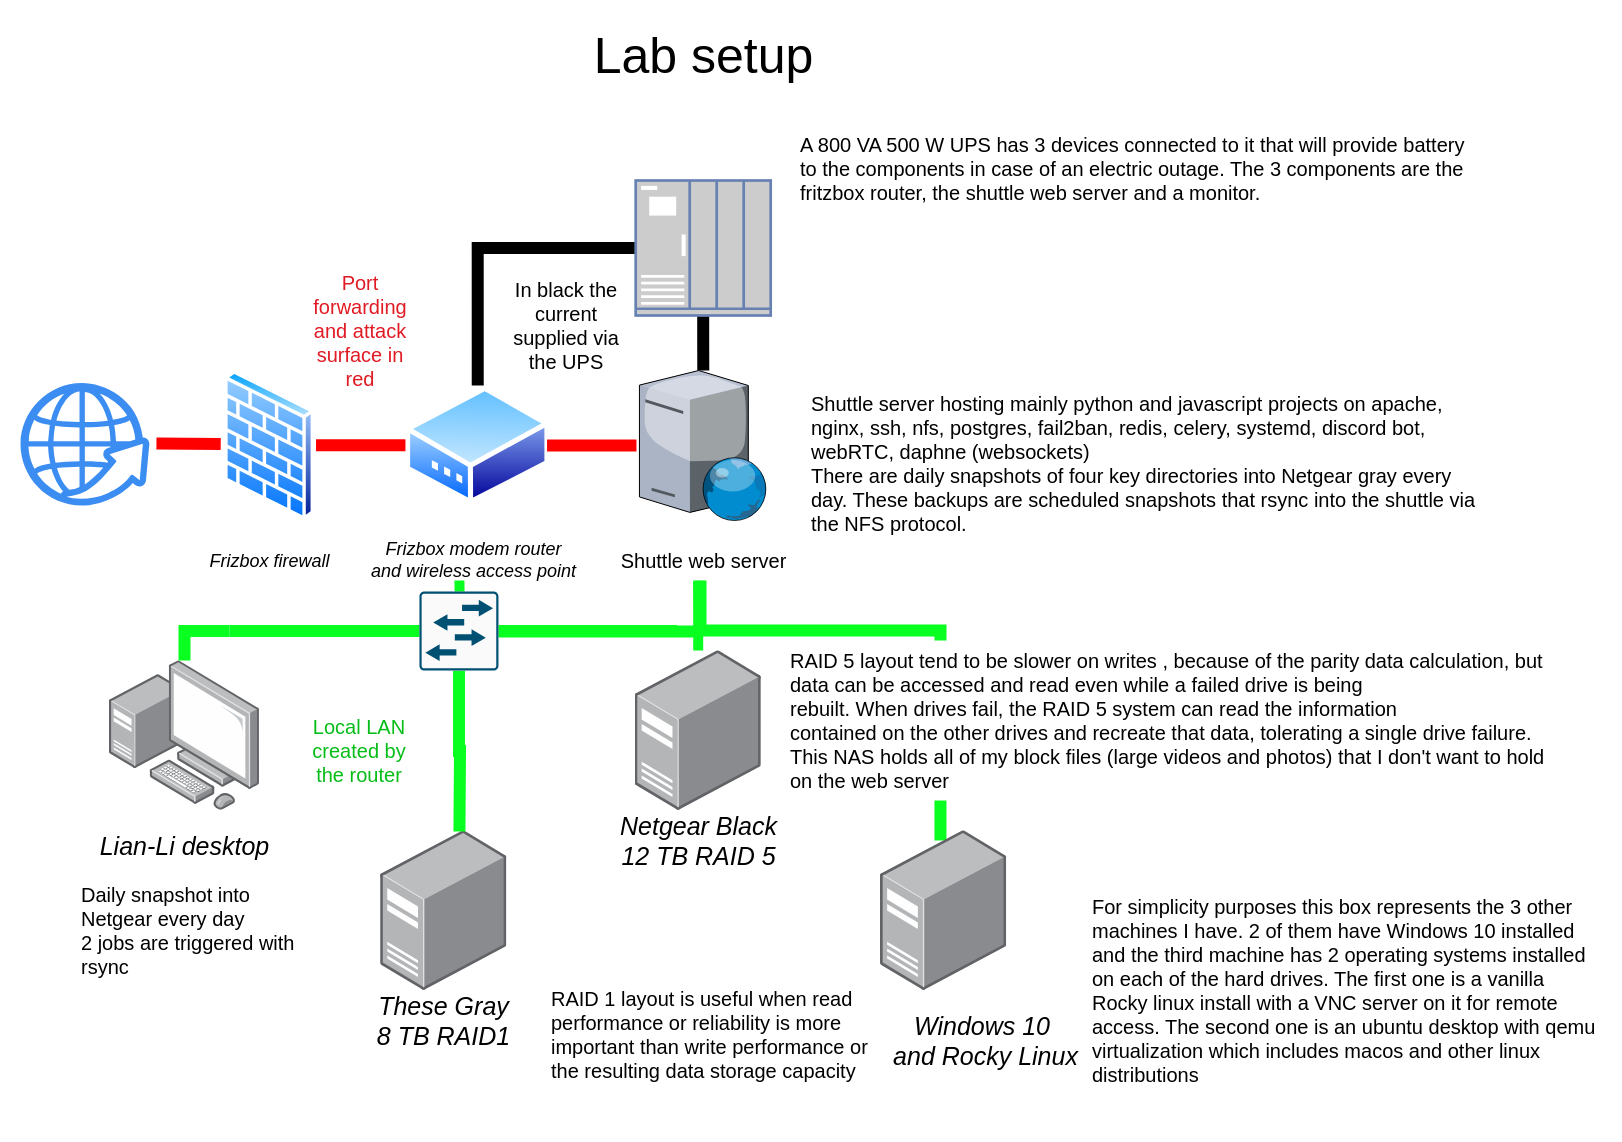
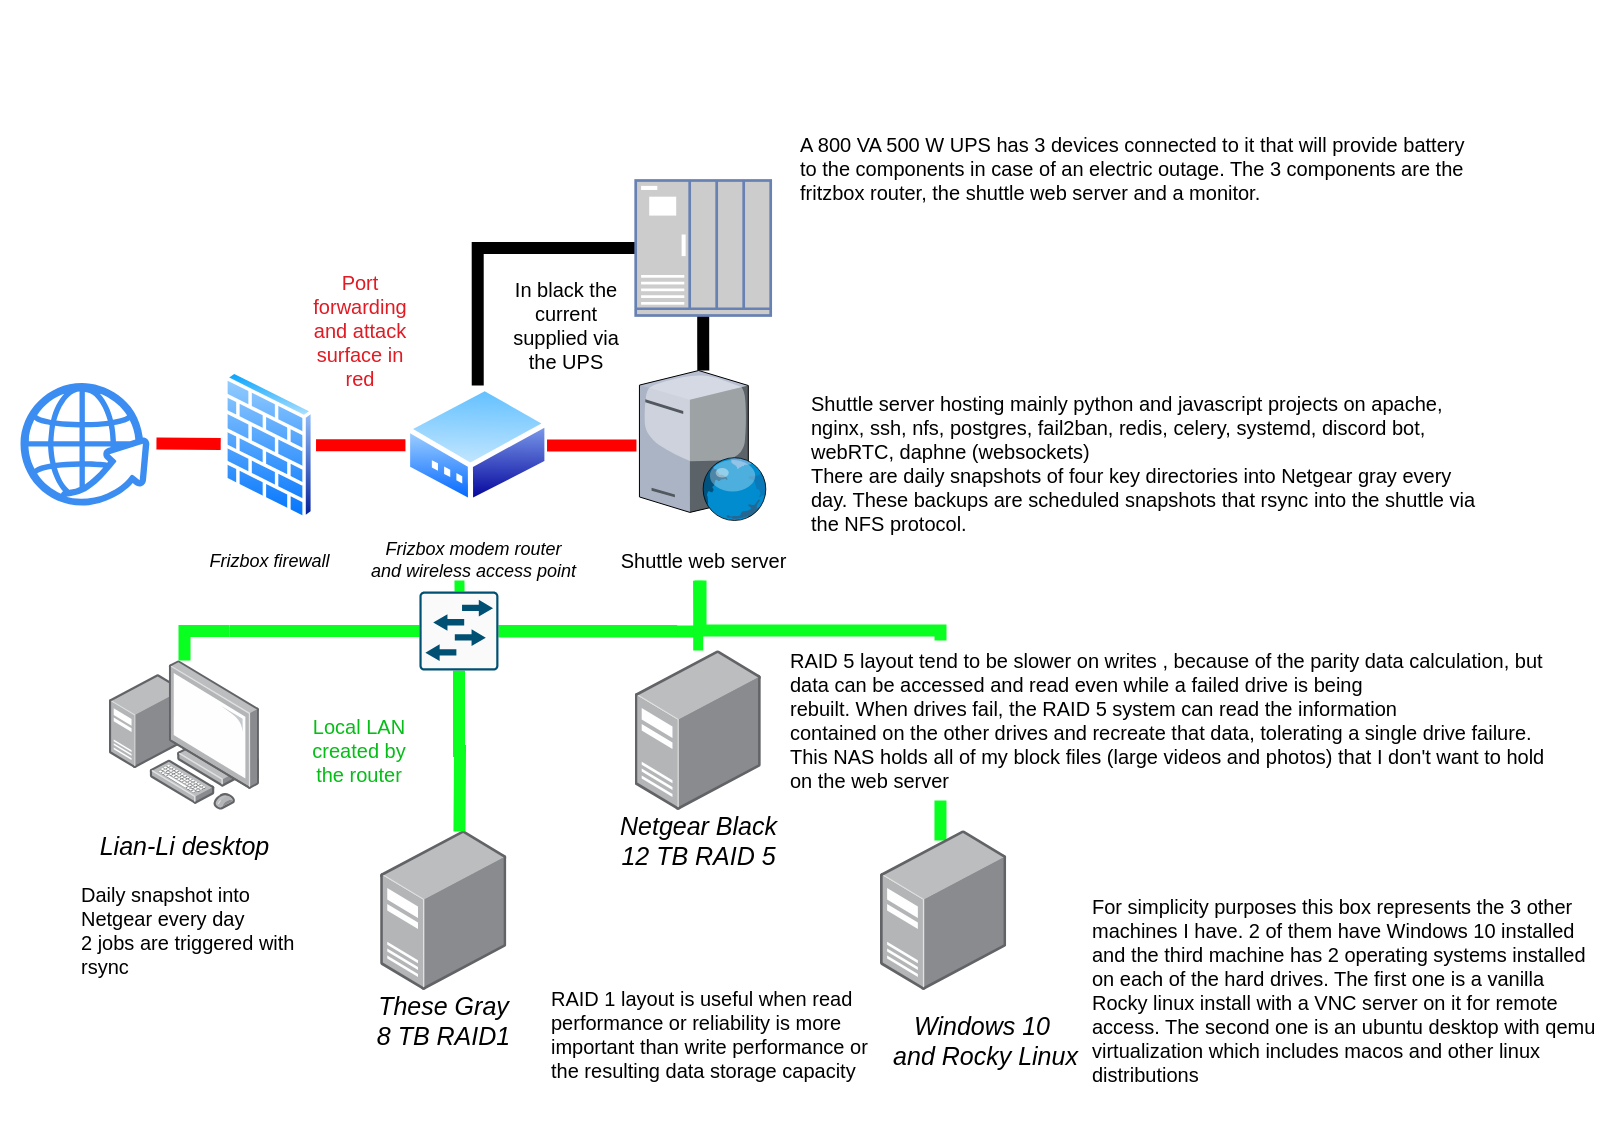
- <mxCell id="24" value="&lt;font style=&quot;font-size: 50px;&quot; color=&quot;#000000&quot;&gt;Lab setup&lt;/font&gt;&lt;font style=&quot;font-size: 50px;&quot; color=&quot;#000000&quot;&gt;&lt;br&gt;&lt;/font&gt;" style="text;html=1;align=center;verticalAlign=middle;resizable=0;points=[];autosize=1;strokeColor=none;fillColor=none;fontSize=20;fontColor=#06BD18;" parent="1" vertex="1"><mxGeometry x="582.7" y="20" width="240" height="70" as="geometry" /></mxCell>
